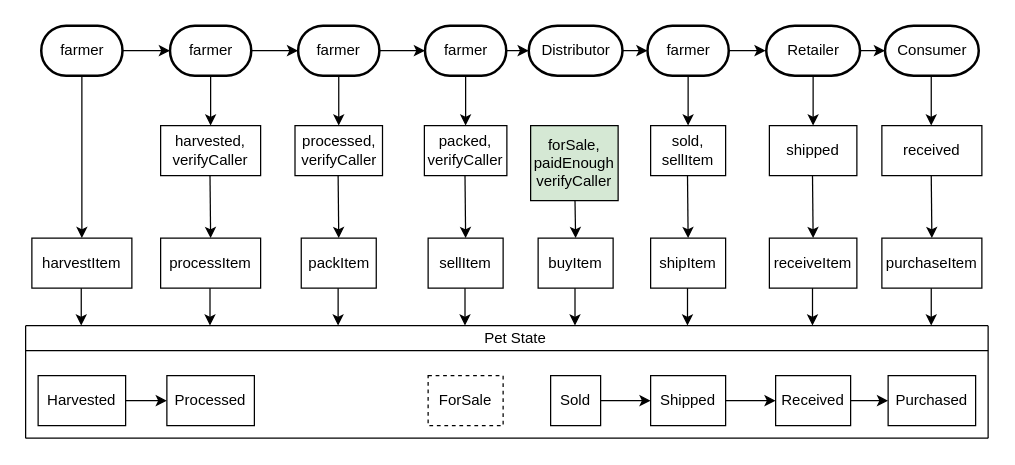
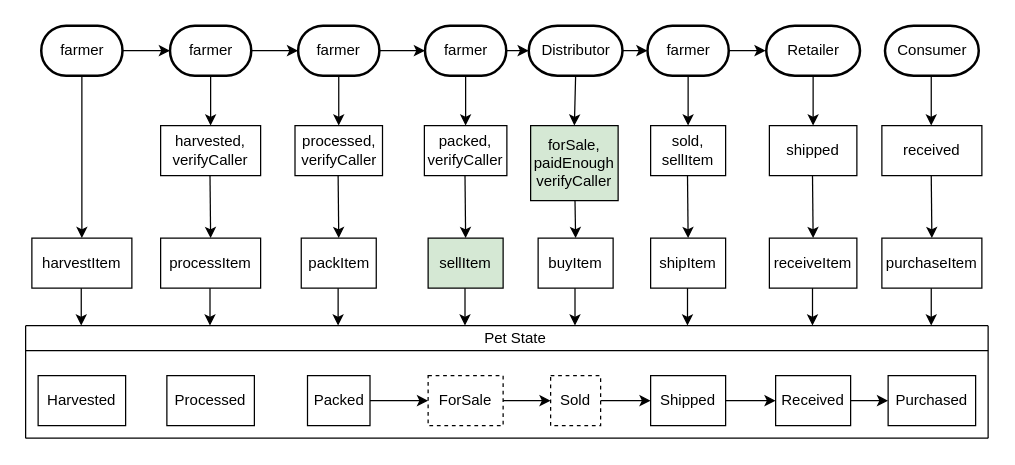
- <mxCell id="51" value="" style="endArrow=classic;html=1;exitX=1;exitY=0.5;exitDx=0;exitDy=0;exitPerimeter=0;entryX=0;entryY=0.5;entryDx=0;entryDy=0;entryPerimeter=0;" edge="1" parent="1" source="42" target="44"><mxGeometry width="50" height="50" relative="1" as="geometry"><mxPoint x="592.5" y="50" as="sourcePoint" /><mxPoint x="622" y="50" as="targetPoint" /></mxGeometry></mxCell>
+ <mxCell id="55" value="" style="endArrow=classic;html=1;exitX=0.5;exitY=1;exitDx=0;exitDy=0;entryX=0.5;entryY=0;entryDx=0;entryDy=0;exitPerimeter=0;" edge="1" parent="1" source="38" target="33"><mxGeometry width="50" height="50" relative="1" as="geometry"><mxPoint x="382" y="70" as="sourcePoint" /><mxPoint x="382" y="110" as="targetPoint" /></mxGeometry></mxCell>
- <mxCell id="25" value="sellItem" style="rounded=0;whiteSpace=wrap;html=1;" vertex="1" parent="1"><mxGeometry x="342" y="190" width="60" height="40" as="geometry" /></mxCell>
+ <mxCell id="25" value="sellItem" style="rounded=0;whiteSpace=wrap;html=1;fillColor=#d5e8d4;" vertex="1" parent="1"><mxGeometry x="342" y="190" width="60" height="40" as="geometry" /></mxCell>
- <mxCell id="10" value="" style="endArrow=classic;html=1;exitX=1;exitY=0.5;exitDx=0;exitDy=0;entryX=0;entryY=0.5;entryDx=0;entryDy=0;" edge="1" parent="1" source="2" target="3"><mxGeometry width="50" height="50" relative="1" as="geometry"><mxPoint x="388" y="280" as="sourcePoint" /><mxPoint x="438" y="230" as="targetPoint" /></mxGeometry></mxCell>
+ <mxCell id="4" value="Packed" style="rounded=0;whiteSpace=wrap;html=1;" vertex="1" parent="1"><mxGeometry x="245.5" y="300" width="50" height="40" as="geometry" /></mxCell>
+ <mxCell id="11" value="" style="endArrow=classic;html=1;exitX=1;exitY=0.5;exitDx=0;exitDy=0;entryX=0;entryY=0.5;entryDx=0;entryDy=0;" edge="1" parent="1" source="4" target="5"><mxGeometry width="50" height="50" relative="1" as="geometry"><mxPoint x="248" y="330" as="sourcePoint" /><mxPoint x="268" y="330" as="targetPoint" /></mxGeometry></mxCell>
+ <mxCell id="12" value="" style="endArrow=classic;html=1;exitX=1;exitY=0.5;exitDx=0;exitDy=0;entryX=0;entryY=0.5;entryDx=0;entryDy=0;" edge="1" parent="1" source="5" target="6"><mxGeometry width="50" height="50" relative="1" as="geometry"><mxPoint x="258" y="340" as="sourcePoint" /><mxPoint x="278" y="340" as="targetPoint" /></mxGeometry></mxCell>
- <mxCell id="6" value="Sold" style="rounded=0;whiteSpace=wrap;html=1;" vertex="1" parent="1"><mxGeometry x="440" y="300" width="40" height="40" as="geometry" /></mxCell>
+ <mxCell id="6" value="Sold" style="rounded=0;whiteSpace=wrap;html=1;dashed=1;" vertex="1" parent="1"><mxGeometry x="440" y="300" width="40" height="40" as="geometry" /></mxCell>
